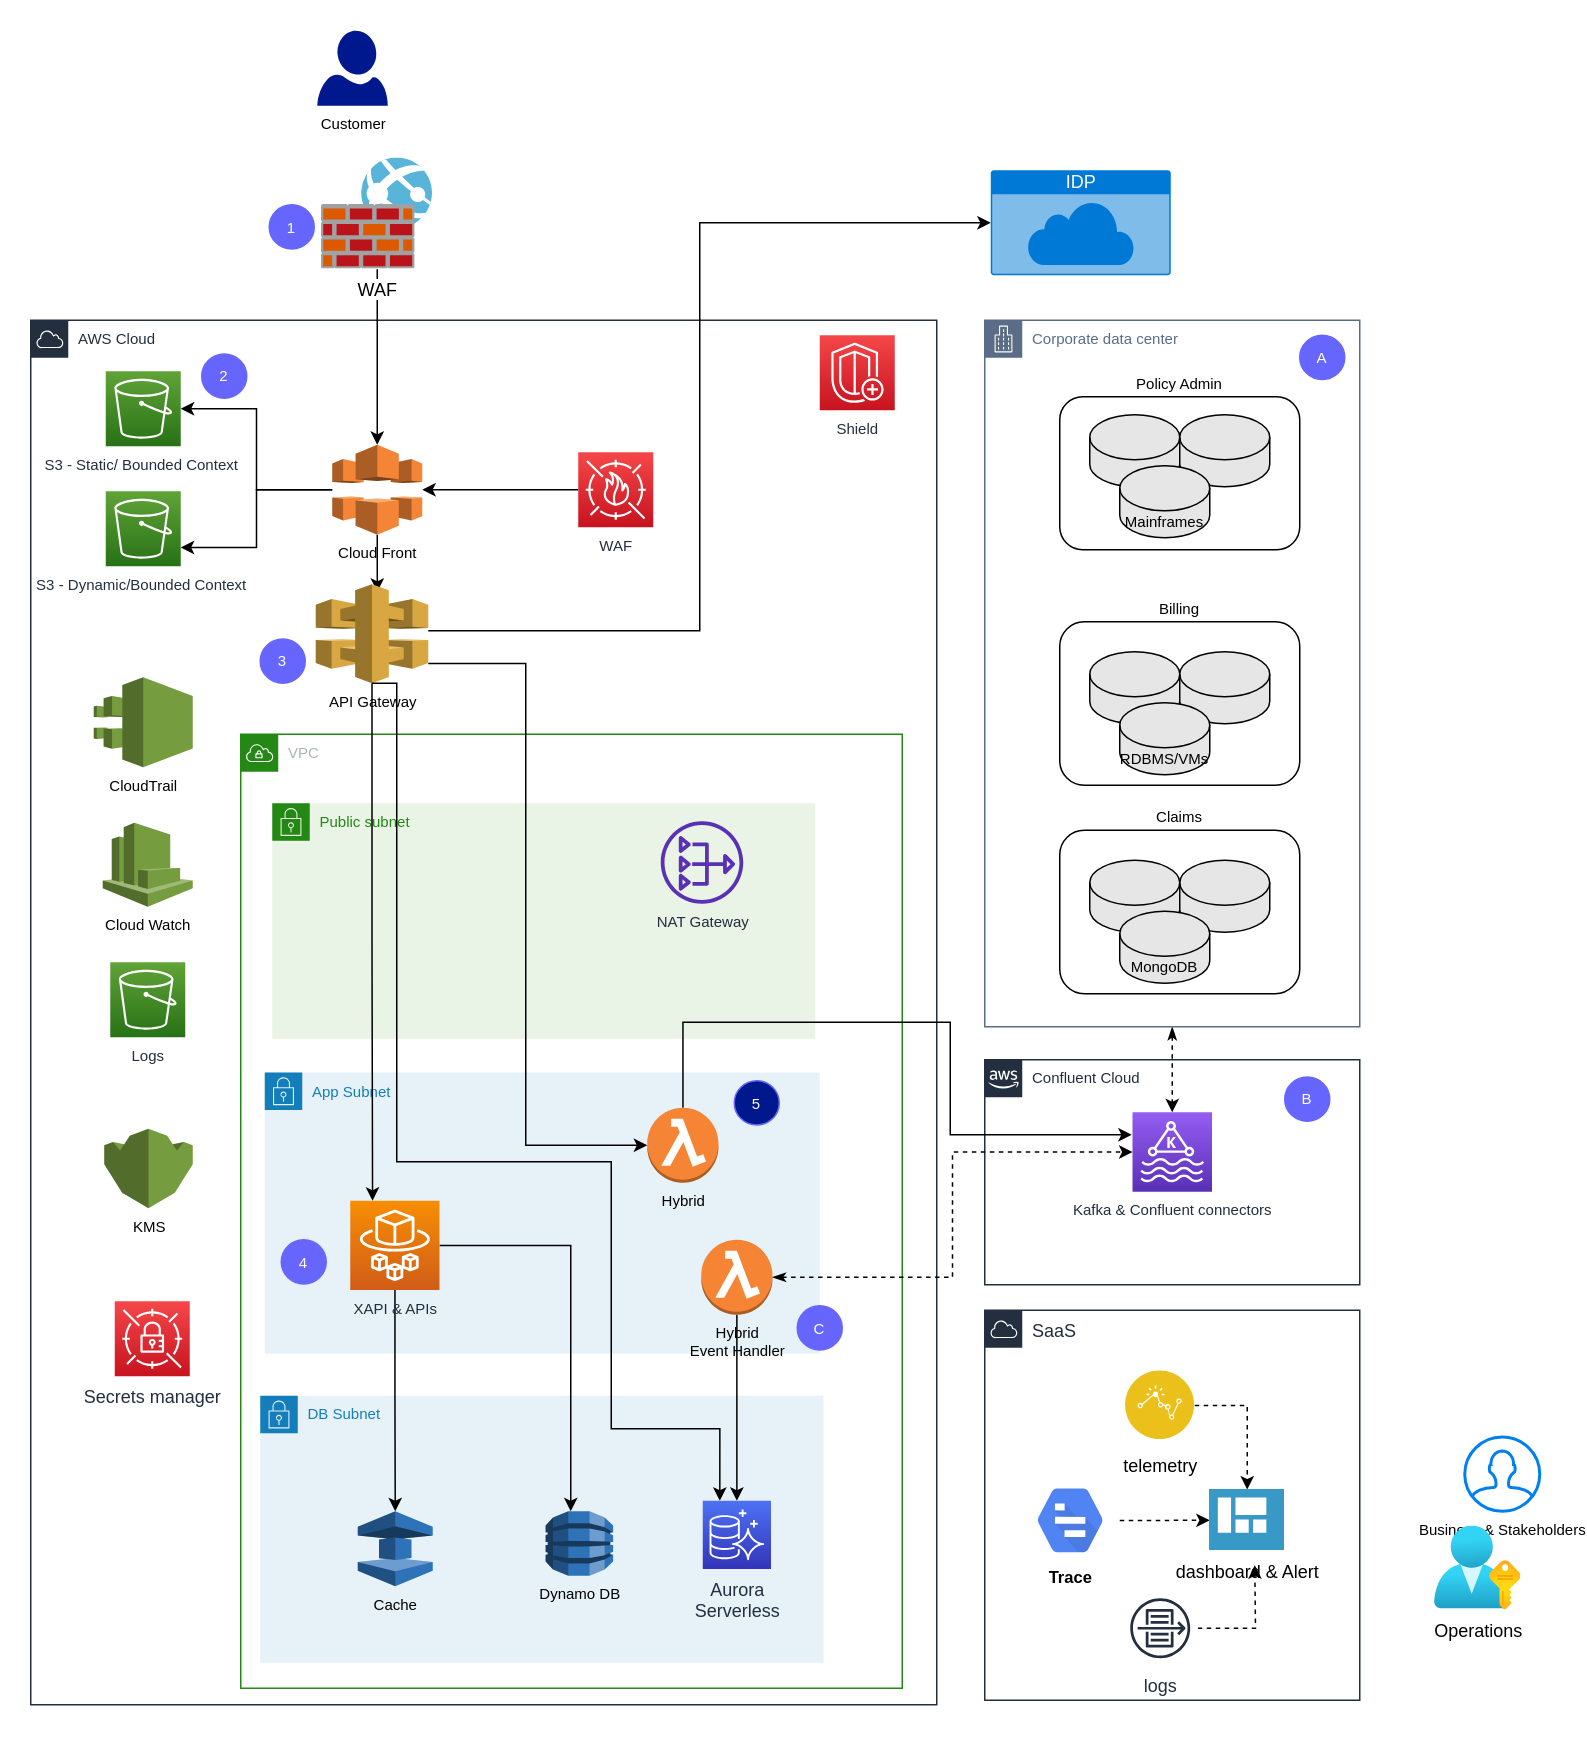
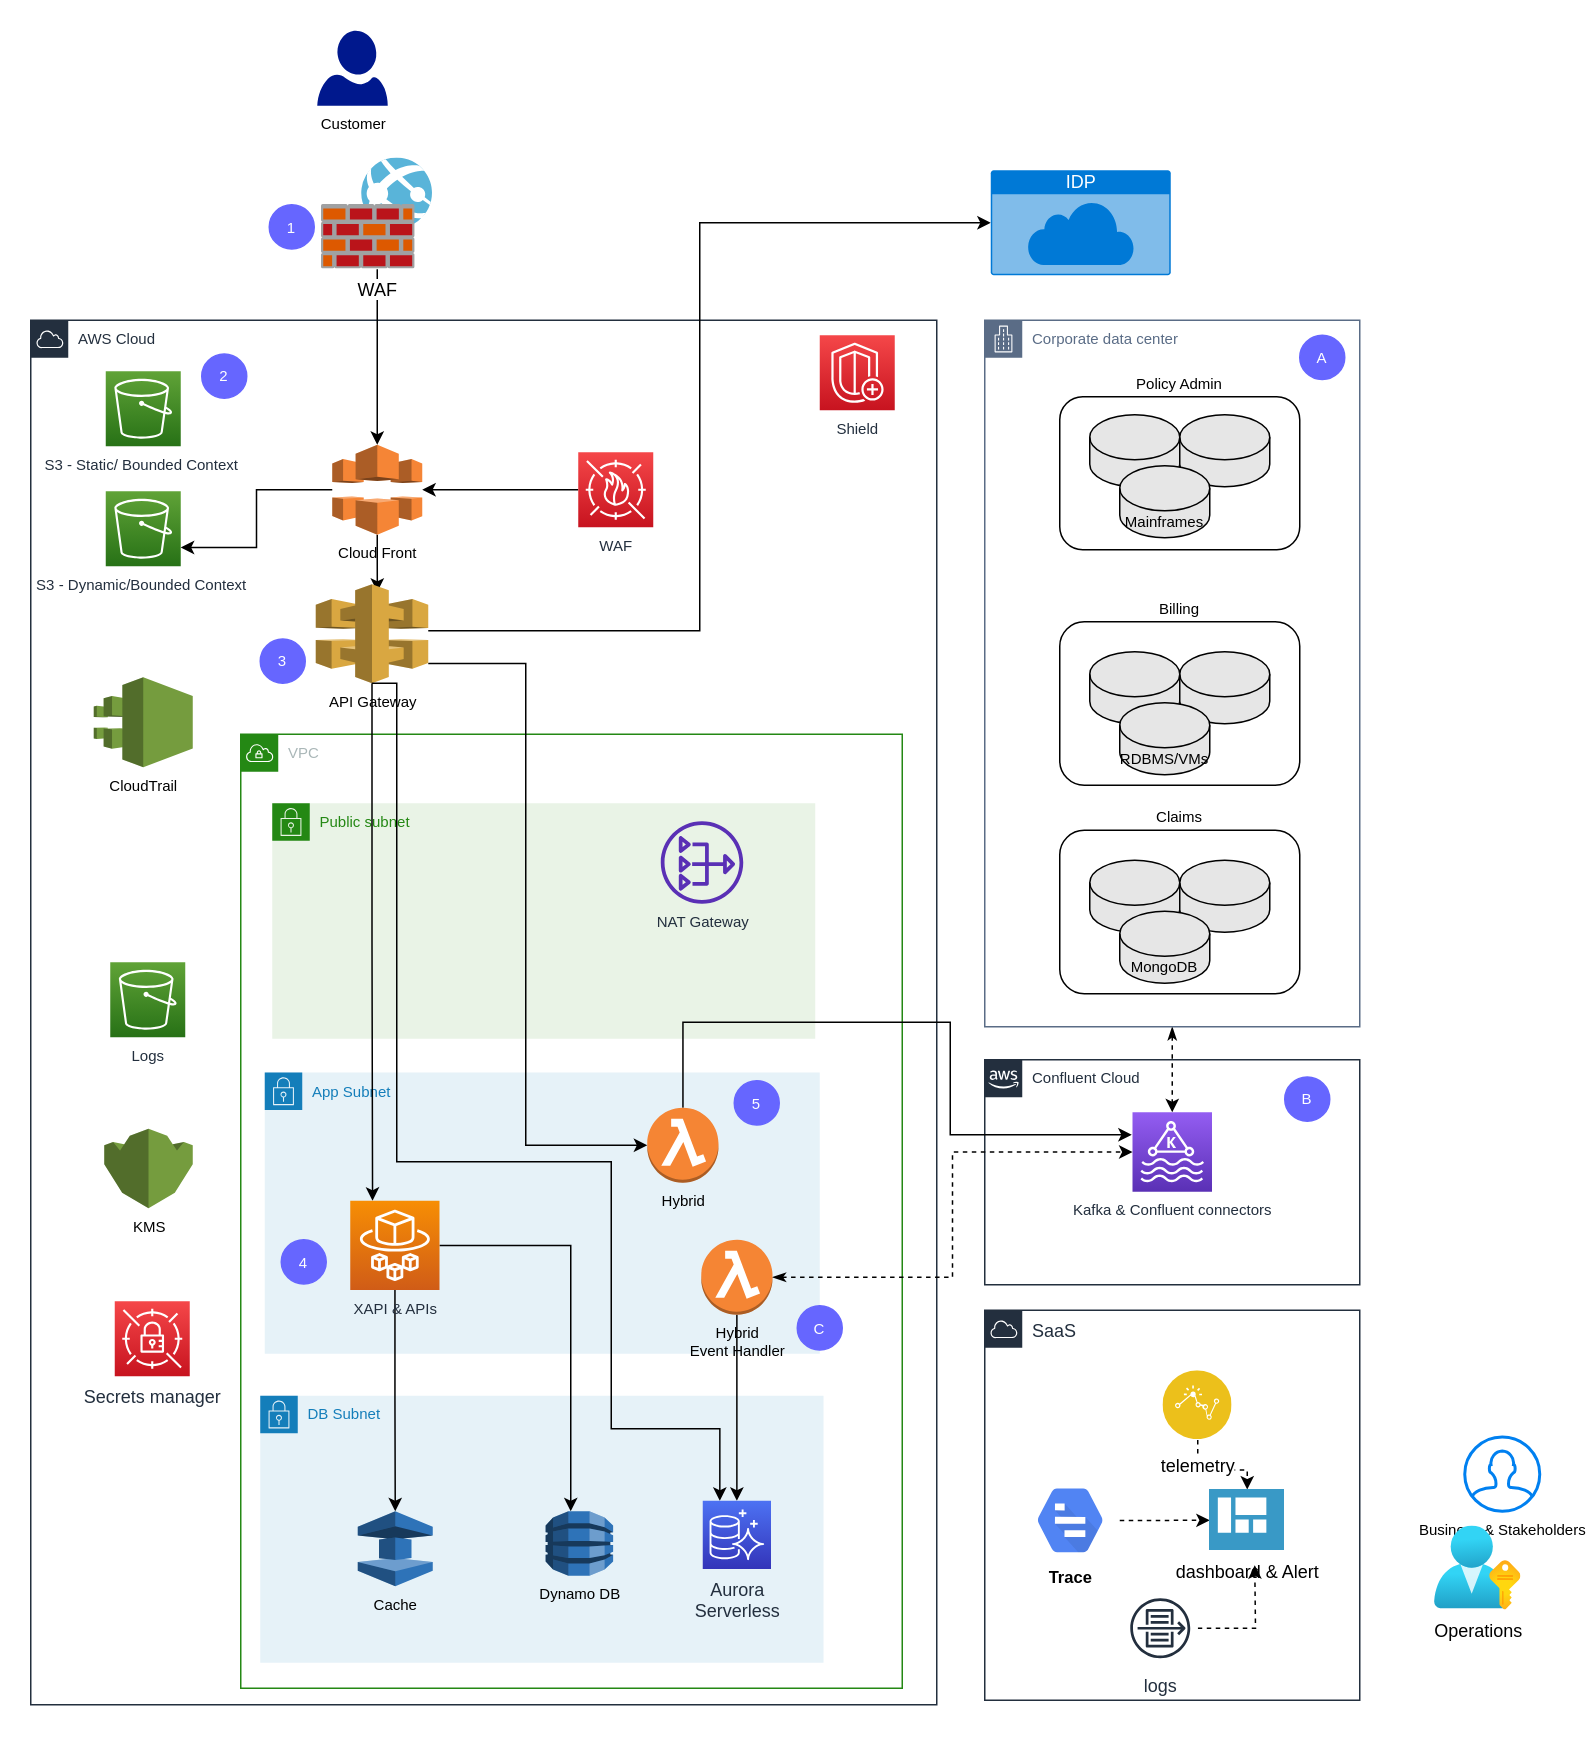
- <mxCell id="11" style="edgeStyle=orthogonalEdgeStyle;rounded=0;orthogonalLoop=1;jettySize=auto;html=1;entryX=1;entryY=0.5;entryDx=0;entryDy=0;entryPerimeter=0;fontSize=10;" parent="1" source="13" target="14" edge="1"><mxGeometry relative="1" as="geometry" /></mxCell>
- <mxCell id="44" value="Cloud Watch" style="outlineConnect=0;dashed=0;verticalLabelPosition=bottom;verticalAlign=top;align=center;html=1;shape=mxgraph.aws3.cloudwatch;fillColor=#759C3E;gradientColor=none;fontSize=10;" parent="1" vertex="1"><mxGeometry x="68" y="548" width="60" height="56" as="geometry" /></mxCell>
- <mxCell id="71" value="5" style="ellipse;whiteSpace=wrap;html=1;fontSize=10;fillColor=#00188d;strokeColor=#6666FF;fontColor=#FFFFFF;" vertex="1" parent="1"><mxGeometry x="489" y="720" width="30" height="29.5" as="geometry" /></mxCell>
+ <mxCell id="71" value="5" style="ellipse;whiteSpace=wrap;html=1;fontSize=10;fillColor=#6666FF;strokeColor=#6666FF;fontColor=#FFFFFF;" vertex="1" parent="1"><mxGeometry x="489" y="720" width="30" height="29.5" as="geometry" /></mxCell>
- <mxCell id="58" value="telemetry" style="aspect=fixed;perimeter=ellipsePerimeter;html=1;align=center;shadow=0;dashed=0;labelBackgroundColor=#ffffff;fontSize=12;spacingTop=3;image;image=img/lib/ibm/applications/actionable_insight.svg;strokeColor=#6666FF;fillColor=#6666FF;" parent="1" vertex="1"><mxGeometry x="750" y="913.5" width="46" height="46" as="geometry" /></mxCell>
+ <mxCell id="58" value="telemetry" style="aspect=fixed;perimeter=ellipsePerimeter;html=1;align=center;shadow=0;dashed=0;labelBackgroundColor=#ffffff;fontSize=12;spacingTop=3;image;image=img/lib/ibm/applications/actionable_insight.svg;strokeColor=#6666FF;fillColor=#6666FF;" parent="1" vertex="1"><mxGeometry x="775" y="913.5" width="46" height="46" as="geometry" /></mxCell>
